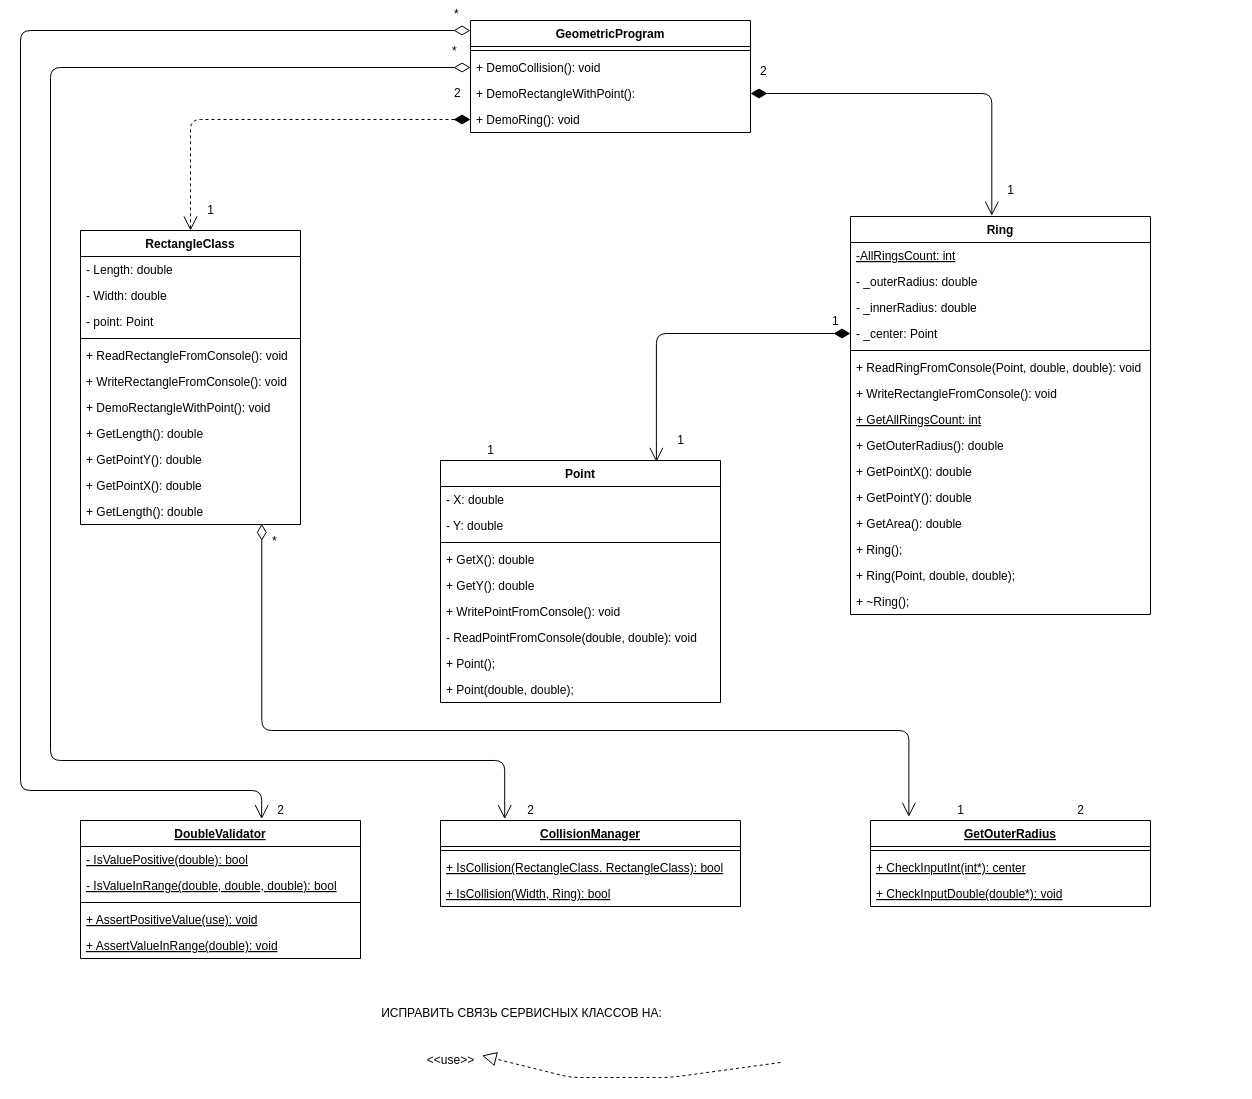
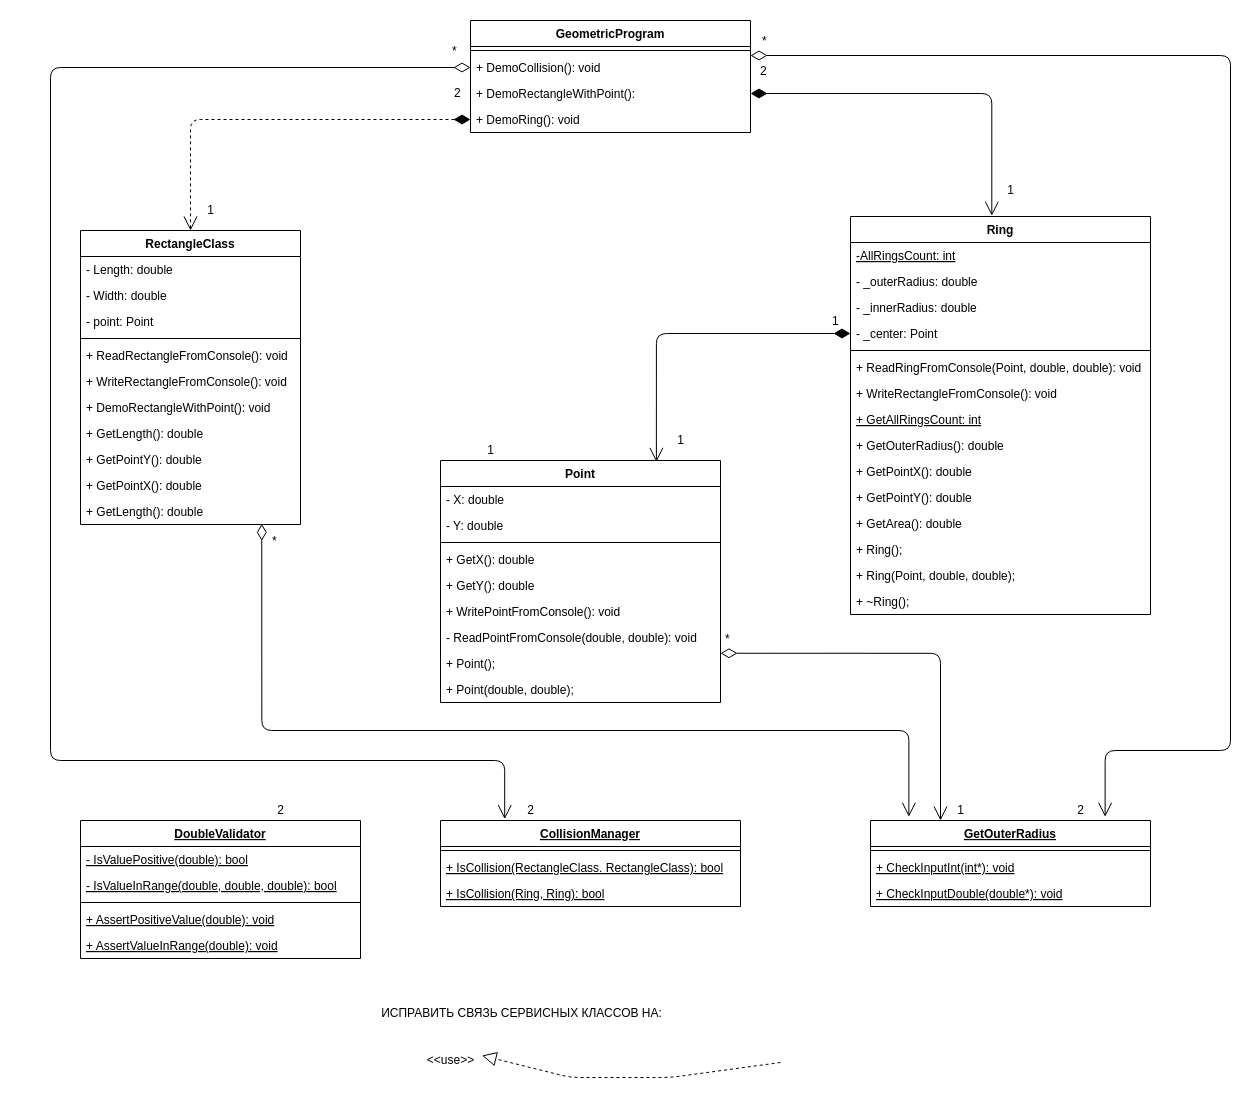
+ <mxCell id="13" value="*" style="endArrow=open;html=1;endSize=12;startArrow=diamondThin;startSize=14;startFill=0;edgeStyle=orthogonalEdgeStyle;align=left;verticalAlign=bottom;fontSize=12;entryX=0.838;entryY=-0.043;entryDx=0;entryDy=0;entryPerimeter=0;" parent="1" source="70" target="66" edge="1"><mxGeometry x="-0.985" y="5" relative="1" as="geometry"><mxPoint x="1240" y="1.19" as="sourcePoint" /><mxPoint x="1274.2" y="752.814" as="targetPoint" /><Array as="points"><mxPoint x="1230" y="55" /><mxPoint x="1230" y="750" /><mxPoint x="1105" y="750" /></Array><mxPoint as="offset" /></mxGeometry></mxCell>
- <mxCell id="10" value="*" style="endArrow=open;html=1;endSize=12;startArrow=diamondThin;startSize=14;startFill=0;edgeStyle=orthogonalEdgeStyle;align=left;verticalAlign=bottom;fontSize=12;entryX=0.647;entryY=-0.01;entryDx=0;entryDy=0;entryPerimeter=0;" parent="1" source="70" target="18" edge="1"><mxGeometry x="-0.975" y="-7" relative="1" as="geometry"><mxPoint x="480" y="77" as="sourcePoint" /><mxPoint x="514.2" y="828.624" as="targetPoint" /><Array as="points"><mxPoint x="20" y="30" /><mxPoint x="20" y="790" /><mxPoint x="261" y="790" /></Array><mxPoint as="offset" /></mxGeometry></mxCell>
+ <mxCell id="15" value="*" style="endArrow=open;html=1;endSize=12;startArrow=diamondThin;startSize=14;startFill=0;edgeStyle=orthogonalEdgeStyle;align=left;verticalAlign=bottom;fontSize=12;entryX=0.25;entryY=0;entryDx=0;entryDy=0;exitX=1;exitY=0.106;exitDx=0;exitDy=0;exitPerimeter=0;" parent="1" source="48" target="66" edge="1"><mxGeometry x="-0.985" y="5" relative="1" as="geometry"><mxPoint x="800" y="702" as="sourcePoint" /><mxPoint x="1154.64" y="1463.302" as="targetPoint" /><Array as="points"><mxPoint x="940" y="653" /></Array><mxPoint as="offset" /></mxGeometry></mxCell>
- <mxCell id="68" value="+ CheckInputInt(int*): center" style="text;strokeColor=none;fillColor=none;align=left;verticalAlign=top;spacingLeft=4;spacingRight=4;overflow=hidden;rotatable=0;points=[[0,0.5],[1,0.5]];portConstraint=eastwest;fontStyle=4" parent="66" vertex="1"><mxGeometry y="34" width="280" height="26" as="geometry" /></mxCell>
+ <mxCell id="68" value="+ CheckInputInt(int*): void" style="text;strokeColor=none;fillColor=none;align=left;verticalAlign=top;spacingLeft=4;spacingRight=4;overflow=hidden;rotatable=0;points=[[0,0.5],[1,0.5]];portConstraint=eastwest;fontStyle=4" parent="66" vertex="1"><mxGeometry y="34" width="280" height="26" as="geometry" /></mxCell>
- <mxCell id="39" value="+ IsCollision(Width, Ring): bool" style="text;strokeColor=none;fillColor=none;align=left;verticalAlign=top;spacingLeft=4;spacingRight=4;overflow=hidden;rotatable=0;points=[[0,0.5],[1,0.5]];portConstraint=eastwest;fontStyle=4" parent="36" vertex="1"><mxGeometry y="60" width="300" height="26" as="geometry" /></mxCell>
+ <mxCell id="39" value="+ IsCollision(Ring, Ring): bool" style="text;strokeColor=none;fillColor=none;align=left;verticalAlign=top;spacingLeft=4;spacingRight=4;overflow=hidden;rotatable=0;points=[[0,0.5],[1,0.5]];portConstraint=eastwest;fontStyle=4" parent="36" vertex="1"><mxGeometry y="60" width="300" height="26" as="geometry" /></mxCell>
- <mxCell id="22" value="+ AssertPositiveValue(use): void" style="text;strokeColor=none;fillColor=none;align=left;verticalAlign=top;spacingLeft=4;spacingRight=4;overflow=hidden;rotatable=0;points=[[0,0.5],[1,0.5]];portConstraint=eastwest;fontStyle=4" parent="18" vertex="1"><mxGeometry y="86" width="280" height="26" as="geometry" /></mxCell>
+ <mxCell id="22" value="+ AssertPositiveValue(double): void" style="text;strokeColor=none;fillColor=none;align=left;verticalAlign=top;spacingLeft=4;spacingRight=4;overflow=hidden;rotatable=0;points=[[0,0.5],[1,0.5]];portConstraint=eastwest;fontStyle=4" parent="18" vertex="1"><mxGeometry y="86" width="280" height="26" as="geometry" /></mxCell>
